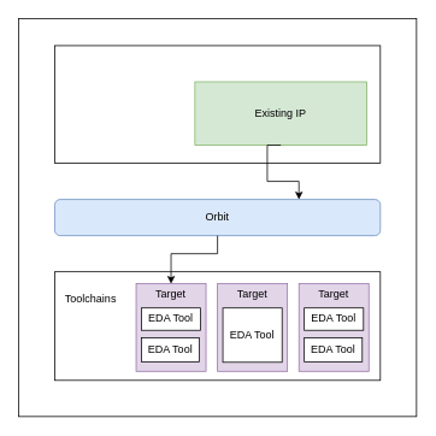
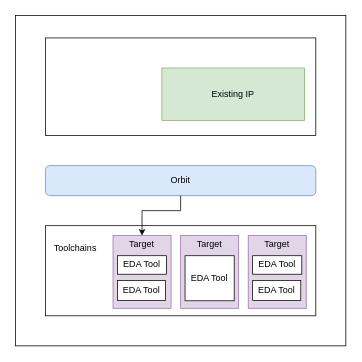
- <mxCell id="7" value="" style="endArrow=classic;html=1;rounded=0;jumpStyle=none;edgeStyle=orthogonalEdgeStyle;entryX=0.75;entryY=0;entryDx=0;entryDy=0;exitX=0.5;exitY=1;exitDx=0;exitDy=0;" edge="1" parent="1" source="6" target="4"><mxGeometry width="50" height="50" relative="1" as="geometry"><mxPoint x="500" y="130" as="sourcePoint" /><mxPoint x="480" y="230" as="targetPoint" /><Array as="points"><mxPoint x="295" y="200" /><mxPoint x="330" y="200" /></Array></mxGeometry></mxCell>
